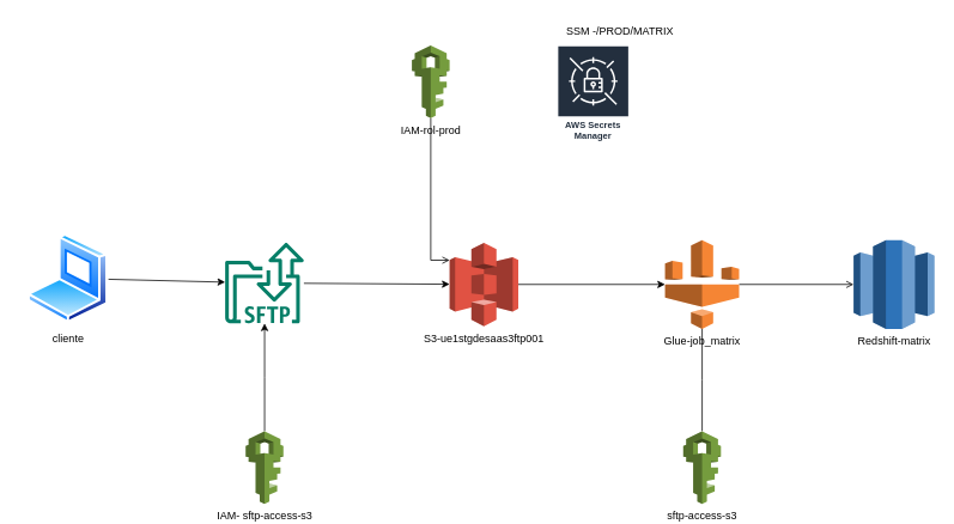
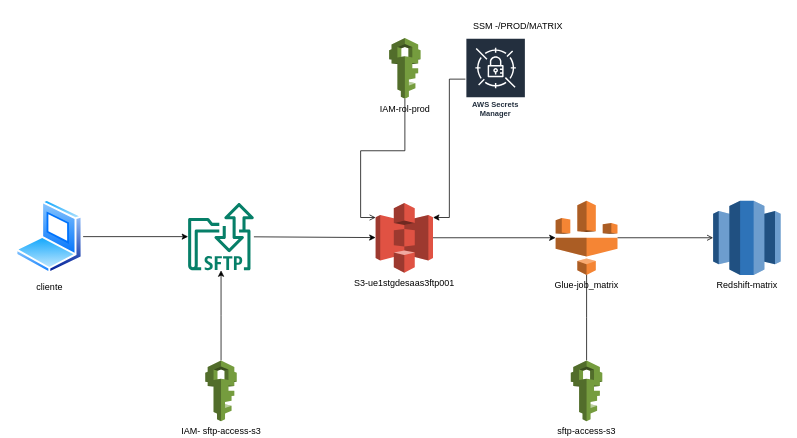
- <mxCell id="8" value="IAM-rol-prod" style="outlineConnect=0;dashed=0;verticalLabelPosition=bottom;verticalAlign=top;align=center;html=1;shape=mxgraph.aws3.iam;fillColor=#759C3E;gradientColor=none;" vertex="1" parent="1"><mxGeometry x="458" y="50" width="42" height="81" as="geometry" /></mxCell>
+ <mxCell id="8" value="IAM-rol-prod" style="outlineConnect=0;dashed=0;verticalLabelPosition=bottom;verticalAlign=top;align=center;html=1;shape=mxgraph.aws3.iam;fillColor=#759C3E;gradientColor=none;" vertex="1" parent="1"><mxGeometry x="518" y="50" width="42" height="81" as="geometry" /></mxCell>
+ <mxCell id="9" style="edgeStyle=orthogonalEdgeStyle;rounded=0;orthogonalLoop=1;jettySize=auto;html=1;entryX=1;entryY=0.21;entryDx=0;entryDy=0;entryPerimeter=0;" edge="1" parent="1" source="10" target="5"><mxGeometry relative="1" as="geometry" /></mxCell>
- <mxCell id="3" value="cliente" style="aspect=fixed;perimeter=ellipsePerimeter;html=1;align=center;shadow=0;dashed=0;spacingTop=3;image;image=img/lib/active_directory/laptop_client.svg;" vertex="1" parent="1"><mxGeometry x="30" y="260" width="90" height="100" as="geometry" /></mxCell>
+ <mxCell id="3" value="cliente" style="aspect=fixed;perimeter=ellipsePerimeter;html=1;align=center;shadow=0;dashed=0;spacingTop=3;image;image=img/lib/active_directory/laptop_client.svg;" vertex="1" parent="1"><mxGeometry x="20" y="265" width="90" height="100" as="geometry" /></mxCell>
